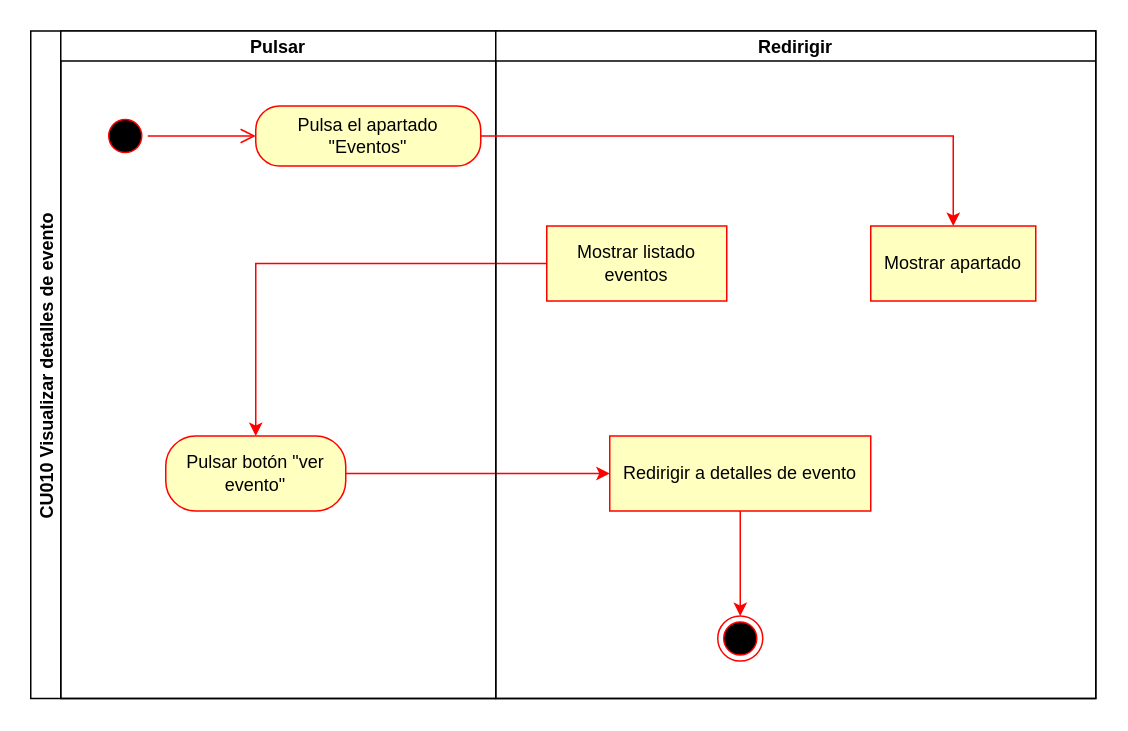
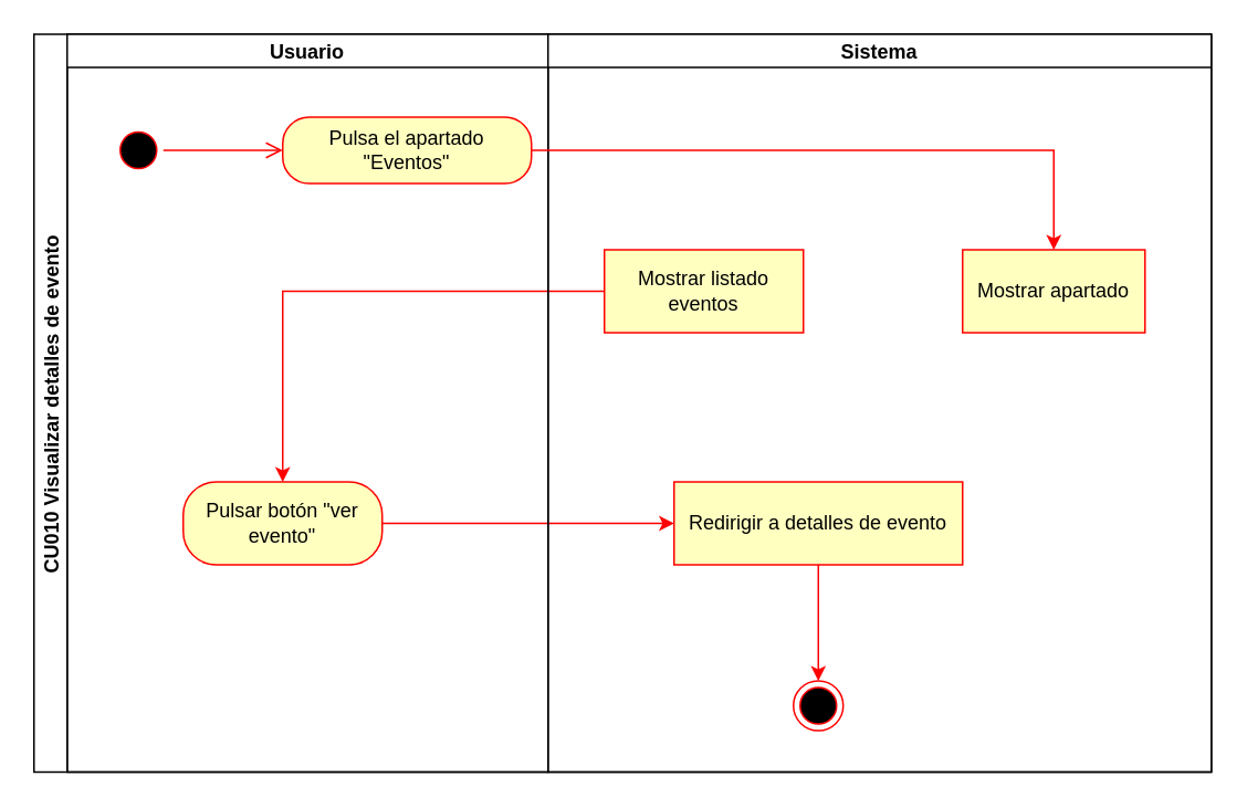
- <mxCell id="3" value="Pulsar" style="swimlane;startSize=20;" vertex="1" parent="2"><mxGeometry x="20" width="290" height="445" as="geometry" /></mxCell>
+ <mxCell id="3" value="Usuario" style="swimlane;startSize=20;" vertex="1" parent="2"><mxGeometry x="20" width="290" height="445" as="geometry" /></mxCell>
- <mxCell id="10" value="Redirigir" style="swimlane;startSize=20;" vertex="1" parent="2"><mxGeometry x="310" width="400" height="445" as="geometry"><mxRectangle x="310" width="40" height="720" as="alternateBounds" /></mxGeometry></mxCell>
+ <mxCell id="10" value="Sistema" style="swimlane;startSize=20;" vertex="1" parent="2"><mxGeometry x="310" width="400" height="445" as="geometry"><mxRectangle x="310" width="40" height="720" as="alternateBounds" /></mxGeometry></mxCell>
